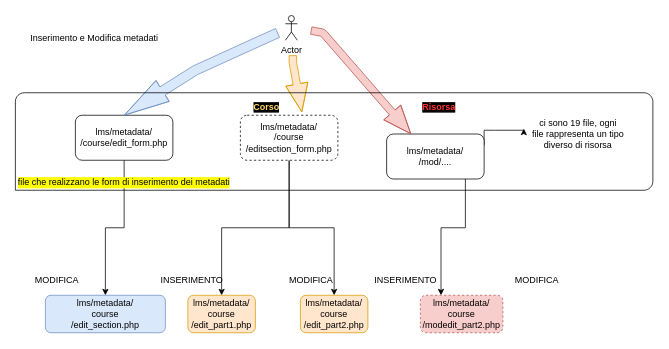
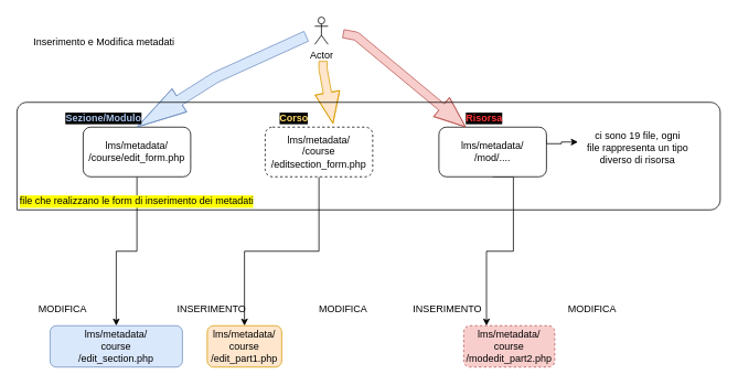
+ <mxCell id="18" value="&lt;b&gt;&lt;font color=&quot;#a9c4eb&quot; style=&quot;background-color: rgb(0 , 0 , 0)&quot;&gt;Sezione/Modulo&lt;/font&gt;&lt;/b&gt;" style="text;html=1;strokeColor=none;fillColor=none;align=center;verticalAlign=middle;whiteSpace=wrap;rounded=0;shadow=0;" vertex="1" parent="1"><mxGeometry x="90" y="133" width="70" height="20" as="geometry" /></mxCell>
- <mxCell id="10" value="lms/metadata/&lt;br&gt;/mod/...." style="rounded=1;whiteSpace=wrap;html=1;" vertex="1" parent="1"><mxGeometry x="515" y="178" width="130" height="60" as="geometry" /></mxCell>
+ <mxCell id="10" value="lms/metadata/&lt;br&gt;/mod/...." style="rounded=1;whiteSpace=wrap;html=1;" vertex="1" parent="1"><mxGeometry x="530" y="153" width="130" height="60" as="geometry" /></mxCell>
- <mxCell id="6" style="edgeStyle=orthogonalEdgeStyle;rounded=0;orthogonalLoop=1;jettySize=auto;html=1;exitX=0.5;exitY=1;exitDx=0;exitDy=0;entryX=0.5;entryY=0;entryDx=0;entryDy=0;" edge="1" parent="1" source="7" target="22"><mxGeometry relative="1" as="geometry"><mxPoint x="469.97" y="373" as="targetPoint" /></mxGeometry></mxCell>
- <mxCell id="22" value="&lt;span style=&quot;font-family: &amp;#34;helvetica&amp;#34; ; font-size: 12px ; font-style: normal ; font-weight: 400 ; letter-spacing: normal ; text-align: center ; text-indent: 0px ; text-transform: none ; word-spacing: 0px ; float: none ; display: inline&quot;&gt;lms/metadata/&lt;/span&gt;&lt;br style=&quot;font-family: &amp;#34;helvetica&amp;#34; ; font-size: 12px ; font-style: normal ; font-weight: 400 ; letter-spacing: normal ; text-align: center ; text-indent: 0px ; text-transform: none ; word-spacing: 0px&quot;&gt;&lt;span style=&quot;font-family: &amp;#34;helvetica&amp;#34; ; font-size: 12px ; font-style: normal ; font-weight: 400 ; letter-spacing: normal ; text-align: center ; text-indent: 0px ; text-transform: none ; word-spacing: 0px ; float: none ; display: inline&quot;&gt;course&lt;/span&gt;&lt;br style=&quot;font-family: &amp;#34;helvetica&amp;#34; ; font-size: 12px ; font-style: normal ; font-weight: 400 ; letter-spacing: normal ; text-align: center ; text-indent: 0px ; text-transform: none ; word-spacing: 0px&quot;&gt;&lt;span style=&quot;font-family: &amp;#34;helvetica&amp;#34; ; font-size: 12px ; font-style: normal ; font-weight: 400 ; letter-spacing: normal ; text-align: center ; text-indent: 0px ; text-transform: none ; word-spacing: 0px ; float: none ; display: inline&quot;&gt;/edit_part2.php&lt;/span&gt;" style="rounded=1;whiteSpace=wrap;html=1;shadow=0;fillColor=#ffe6cc;strokeColor=#d79b00;" vertex="1" parent="1"><mxGeometry x="400" y="393" width="90" height="50" as="geometry" /></mxCell>
